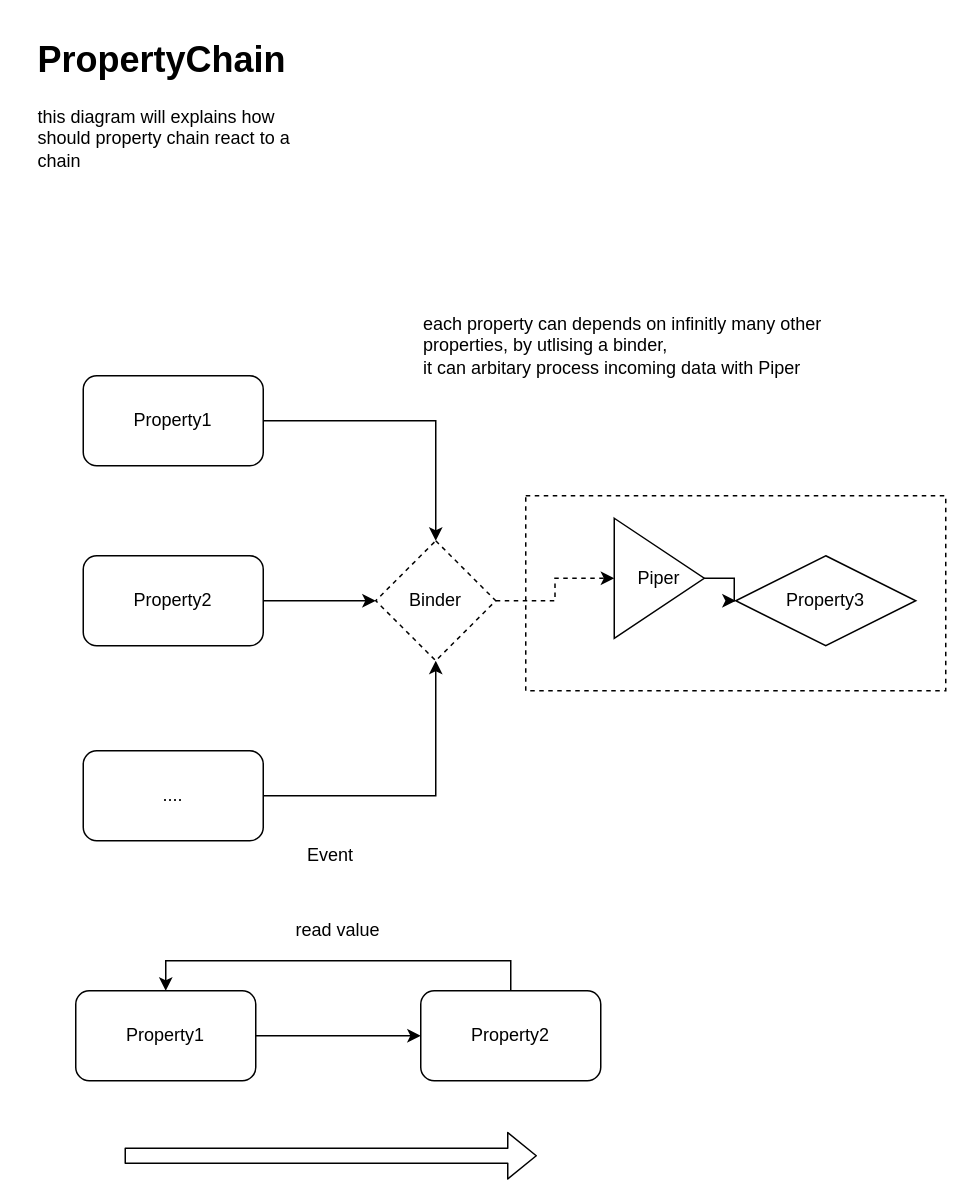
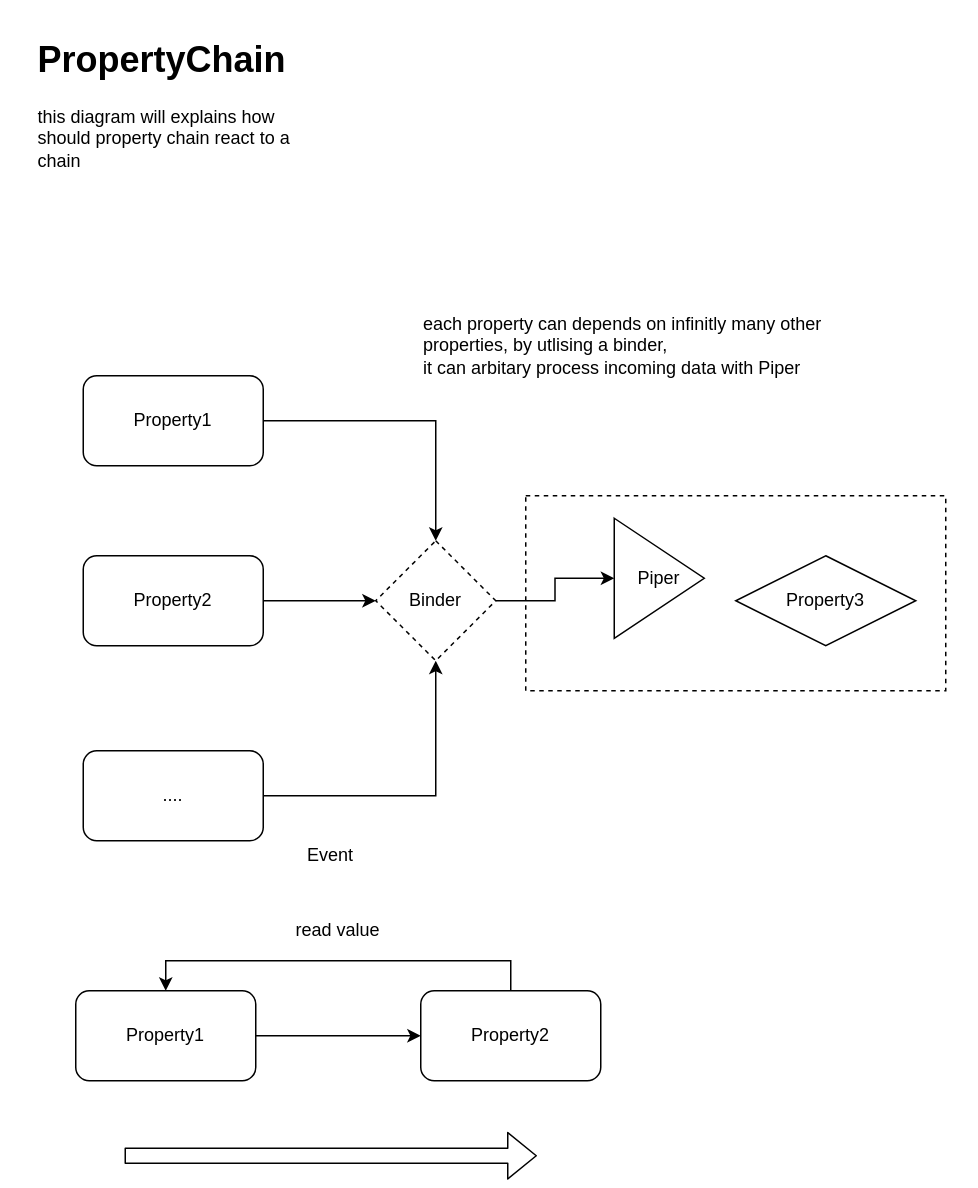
- <mxCell id="13" style="edgeStyle=orthogonalEdgeStyle;rounded=0;orthogonalLoop=1;jettySize=auto;html=1;entryX=0;entryY=0.5;entryDx=0;entryDy=0;" edge="1" parent="1" source="14" target="7"><mxGeometry relative="1" as="geometry" /></mxCell>
- <mxCell id="11" style="edgeStyle=orthogonalEdgeStyle;rounded=0;orthogonalLoop=1;jettySize=auto;html=1;entryX=0;entryY=0.5;entryDx=0;entryDy=0;dashed=1;" edge="1" parent="1" source="12" target="14"><mxGeometry relative="1" as="geometry" /></mxCell>
+ <mxCell id="11" style="edgeStyle=orthogonalEdgeStyle;rounded=0;orthogonalLoop=1;jettySize=auto;html=1;entryX=0;entryY=0.5;entryDx=0;entryDy=0;" edge="1" parent="1" source="12" target="14"><mxGeometry relative="1" as="geometry" /></mxCell>
